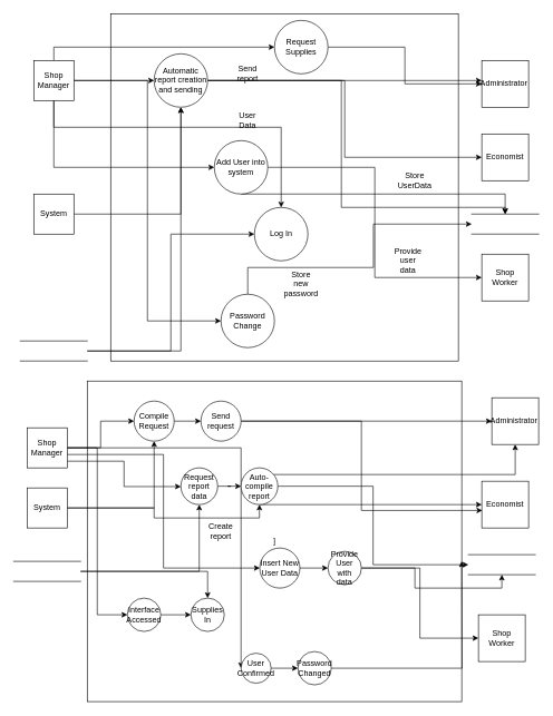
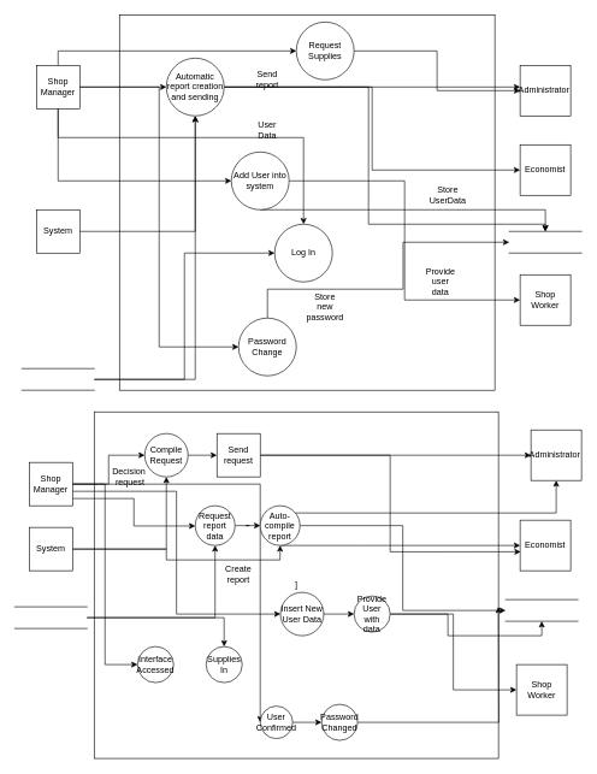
- <mxCell id="57" value="Send request" style="ellipse;whiteSpace=wrap;html=1;aspect=fixed;" vertex="1" parent="1"><mxGeometry x="300" y="600" width="60" height="60" as="geometry" /></mxCell>
+ <mxCell id="57" value="Send request" style="whiteSpace=wrap;html=1;aspect=fixed;rounded=0;" vertex="1" parent="1"><mxGeometry x="300" y="600" width="60" height="60" as="geometry" /></mxCell>
+ <mxCell id="54" value="Decision&amp;nbsp;&lt;br&gt;request&lt;br&gt;" style="text;html=1;strokeColor=none;fillColor=none;align=center;verticalAlign=middle;whiteSpace=wrap;rounded=0;" vertex="1" parent="1"><mxGeometry x="160" y="650" width="40" height="20" as="geometry" /></mxCell>
- <mxCell id="70" value="" style="edgeStyle=orthogonalEdgeStyle;rounded=0;orthogonalLoop=1;jettySize=auto;html=1;" edge="1" parent="1" source="71" target="72"><mxGeometry relative="1" as="geometry" /></mxCell>
